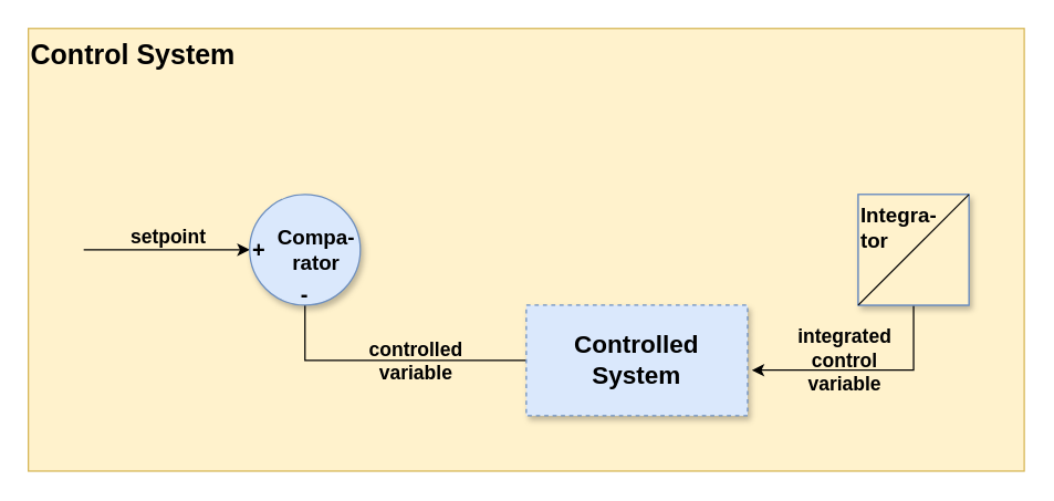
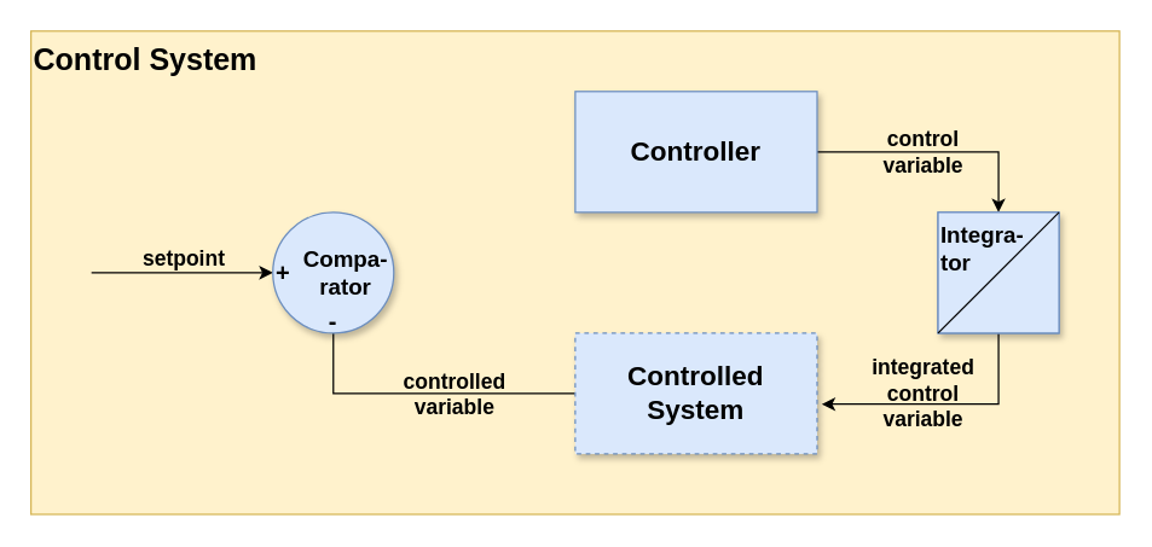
+ <mxCell id="4" value="Controller" style="rounded=0;whiteSpace=wrap;html=1;fillColor=#dae8fc;strokeColor=#6c8ebf;fontStyle=1;fontSize=18;shadow=1;" parent="1" vertex="1"><mxGeometry x="380" y="60" width="160" height="80" as="geometry" /></mxCell>
+ <mxCell id="3" value="control&lt;br&gt;variable" style="edgeStyle=orthogonalEdgeStyle;rounded=0;orthogonalLoop=1;jettySize=auto;html=1;entryX=0.5;entryY=0;entryDx=0;entryDy=0;fontSize=14;labelBackgroundColor=none;fontStyle=1" parent="1" source="4" target="14" edge="1"><mxGeometry x="-0.125" relative="1" as="geometry"><mxPoint x="700" y="140" as="targetPoint" /><mxPoint as="offset" /></mxGeometry></mxCell>
- <mxCell id="14" value="Integra-&lt;br style=&quot;font-size: 15px;&quot;&gt;tor" style="rounded=0;whiteSpace=wrap;html=1;fillColor=#fff2cc;strokeColor=#6c8ebf;fontStyle=1;fontSize=15;align=left;verticalAlign=top;" parent="13" vertex="1"><mxGeometry width="80" height="80" as="geometry" /></mxCell>
+ <mxCell id="14" value="Integra-&lt;br style=&quot;font-size: 15px;&quot;&gt;tor" style="rounded=0;whiteSpace=wrap;html=1;fillColor=#dae8fc;strokeColor=#6c8ebf;fontStyle=1;fontSize=15;align=left;verticalAlign=top;" parent="13" vertex="1"><mxGeometry width="80" height="80" as="geometry" /></mxCell>
